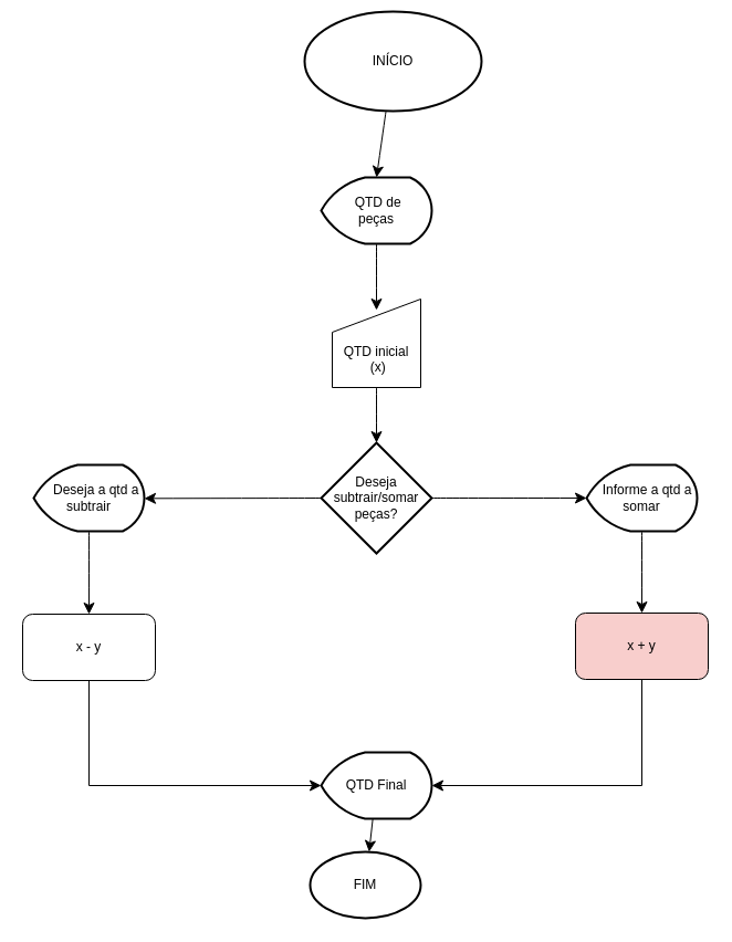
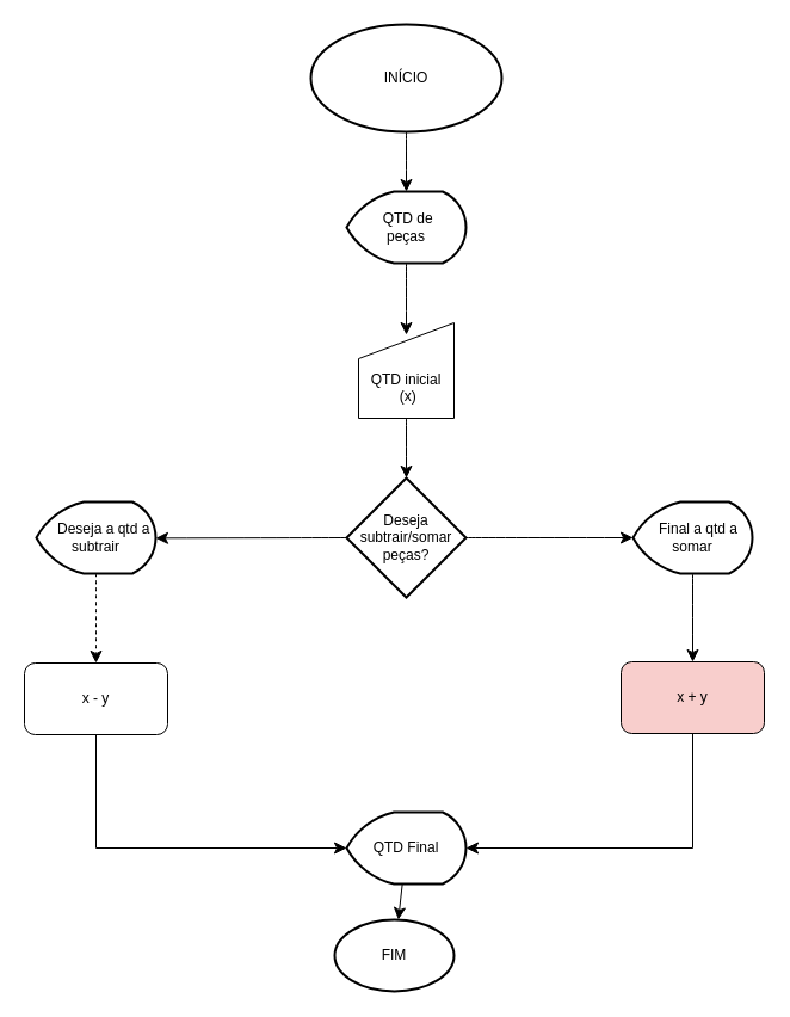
- <mxCell id="3" value="INÍCIO" style="strokeWidth=2;html=1;shape=mxgraph.flowchart.start_1;whiteSpace=wrap;" vertex="1" parent="1"><mxGeometry x="275" y="10" width="160" height="90" as="geometry" /></mxCell>
+ <mxCell id="3" value="INÍCIO" style="strokeWidth=2;html=1;shape=mxgraph.flowchart.start_1;whiteSpace=wrap;" vertex="1" parent="1"><mxGeometry x="260" y="20" width="160" height="90" as="geometry" /></mxCell>
- <mxCell id="15" value="&amp;nbsp; &amp;nbsp;Informe a qtd a somar" style="strokeWidth=2;html=1;shape=mxgraph.flowchart.display;whiteSpace=wrap;" vertex="1" parent="1"><mxGeometry x="530" y="420" width="100" height="60" as="geometry" /></mxCell>
+ <mxCell id="15" value="&amp;nbsp; &amp;nbsp;Final a qtd a somar" style="strokeWidth=2;html=1;shape=mxgraph.flowchart.display;whiteSpace=wrap;" vertex="1" parent="1"><mxGeometry x="530" y="420" width="100" height="60" as="geometry" /></mxCell>
- <mxCell id="11" style="edgeStyle=none;curved=1;rounded=0;orthogonalLoop=1;jettySize=auto;html=1;entryX=0.5;entryY=0;entryDx=0;entryDy=0;fontSize=12;startSize=8;endSize=8;" edge="1" parent="1" source="12" target="13"><mxGeometry relative="1" as="geometry" /></mxCell>
+ <mxCell id="11" style="edgeStyle=none;curved=1;rounded=0;orthogonalLoop=1;jettySize=auto;html=1;entryX=0.5;entryY=0;entryDx=0;entryDy=0;fontSize=12;startSize=8;endSize=8;dashed=1;" edge="1" parent="1" source="12" target="13"><mxGeometry relative="1" as="geometry" /></mxCell>
